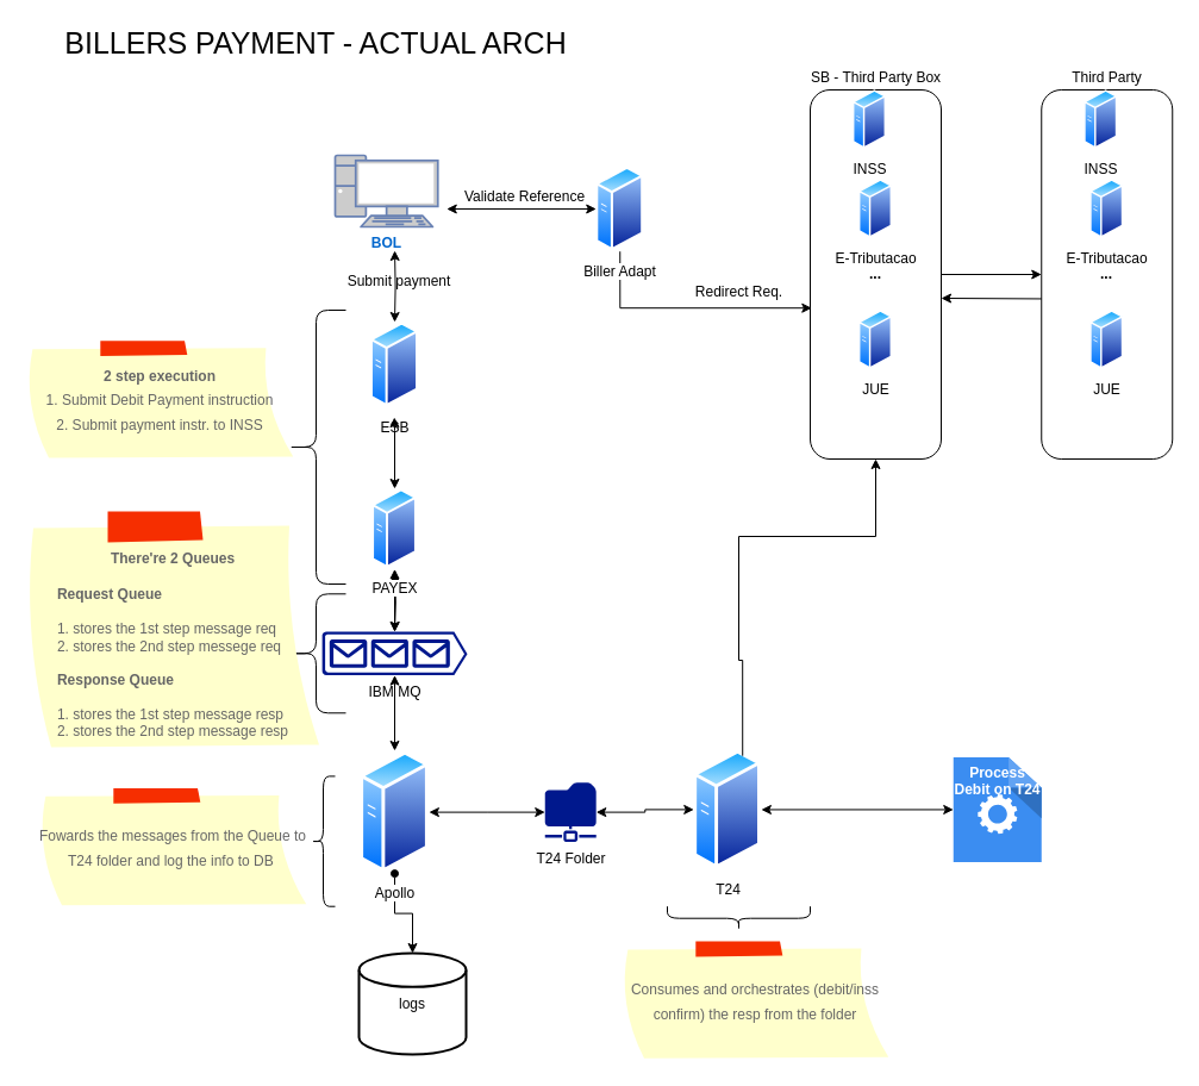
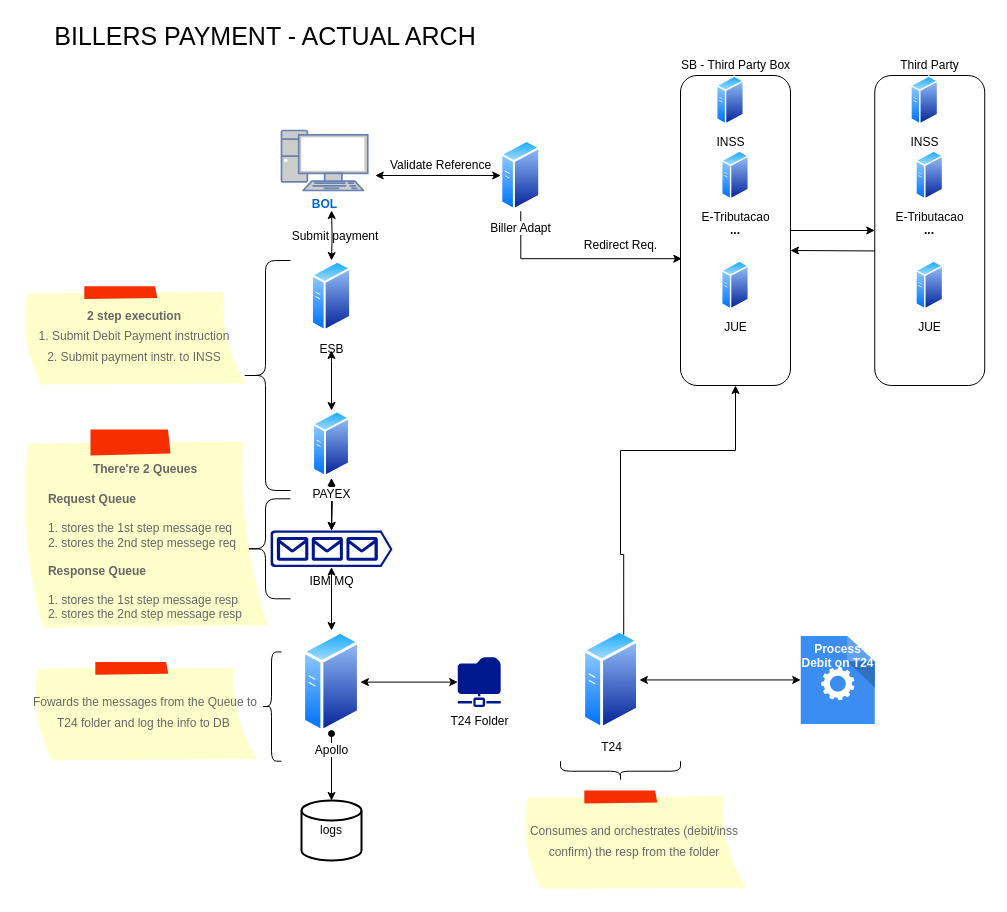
- <mxCell id="14" value="ESB" style="aspect=fixed;perimeter=ellipsePerimeter;html=1;align=center;shadow=0;dashed=0;spacingTop=3;image;image=img/lib/active_directory/generic_server.svg;" parent="1" vertex="1"><mxGeometry x="310.88" y="270" width="40.25" height="71.88" as="geometry" /></mxCell>
+ <mxCell id="14" value="ESB" style="aspect=fixed;perimeter=ellipsePerimeter;html=1;align=center;shadow=0;dashed=0;spacingTop=3;image;image=img/lib/active_directory/generic_server.svg;" parent="1" vertex="1"><mxGeometry x="310.88" y="260" width="40.25" height="71.88" as="geometry" /></mxCell>
- <mxCell id="23" value="" style="edgeStyle=orthogonalEdgeStyle;rounded=0;orthogonalLoop=1;jettySize=auto;html=1;startArrow=classic;startFill=1;" parent="1" source="24" target="26" edge="1"><mxGeometry relative="1" as="geometry" /></mxCell>
- <mxCell id="34" value="logs" style="strokeWidth=2;html=1;shape=mxgraph.flowchart.database;whiteSpace=wrap;fontSize=12;fontColor=#050505;" parent="1" vertex="1"><mxGeometry x="301.01" y="800" width="90" height="85" as="geometry" /></mxCell>
+ <mxCell id="34" value="logs" style="strokeWidth=2;html=1;shape=mxgraph.flowchart.database;whiteSpace=wrap;fontSize=12;fontColor=#050505;" parent="1" vertex="1"><mxGeometry x="301.01" y="800" width="60" height="60" as="geometry" /></mxCell>
